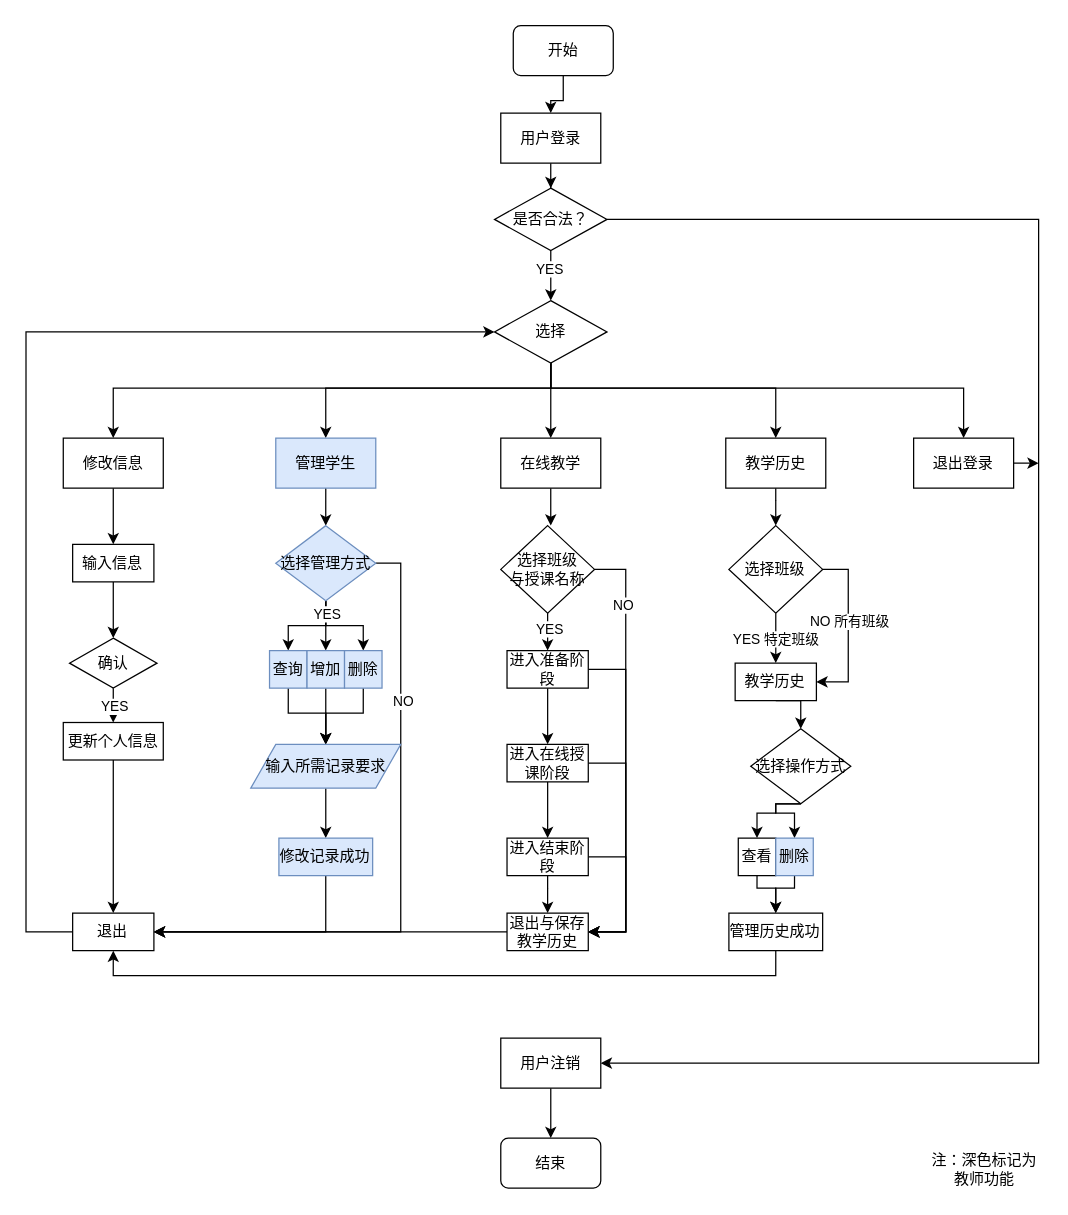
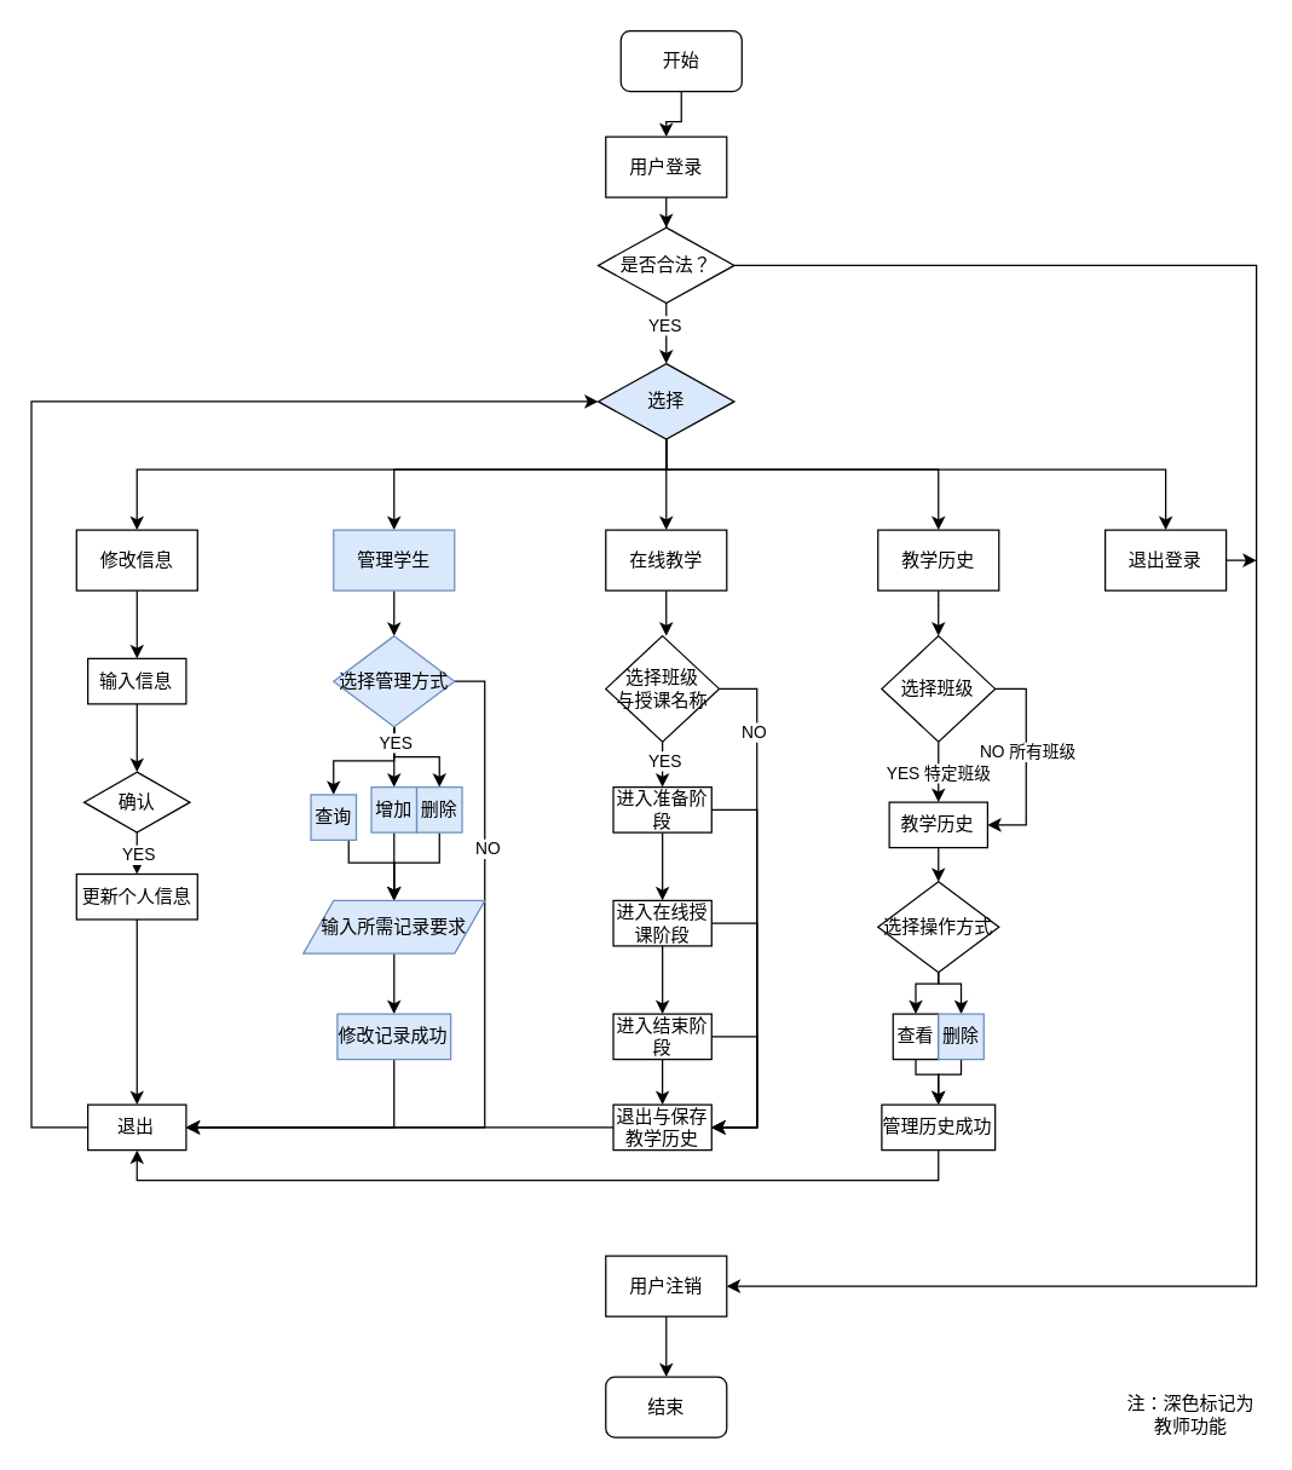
- <mxCell id="15" value="选择" style="rhombus;whiteSpace=wrap;html=1;" vertex="1" parent="1"><mxGeometry x="394.92" y="240" width="90" height="50" as="geometry" /></mxCell>
+ <mxCell id="15" value="选择" style="rhombus;whiteSpace=wrap;html=1;fillColor=#dae8fc;" vertex="1" parent="1"><mxGeometry x="394.92" y="240" width="90" height="50" as="geometry" /></mxCell>
- <mxCell id="32" value="查询" style="rounded=0;whiteSpace=wrap;html=1;fillColor=#dae8fc;strokeColor=#6c8ebf;" vertex="1" parent="1"><mxGeometry x="214.92" y="520" width="30" height="30" as="geometry" /></mxCell>
+ <mxCell id="32" value="查询" style="rounded=0;whiteSpace=wrap;html=1;fillColor=#dae8fc;strokeColor=#6c8ebf;" vertex="1" parent="1"><mxGeometry x="204.92" y="525" width="30" height="30" as="geometry" /></mxCell>
- <mxCell id="75" value="选择操作方式" style="rhombus;whiteSpace=wrap;html=1;" vertex="1" parent="1"><mxGeometry x="599.92" y="582.5" width="80" height="60" as="geometry" /></mxCell>
+ <mxCell id="75" value="选择操作方式" style="rhombus;whiteSpace=wrap;html=1;" vertex="1" parent="1"><mxGeometry x="579.92" y="582.5" width="80" height="60" as="geometry" /></mxCell>
